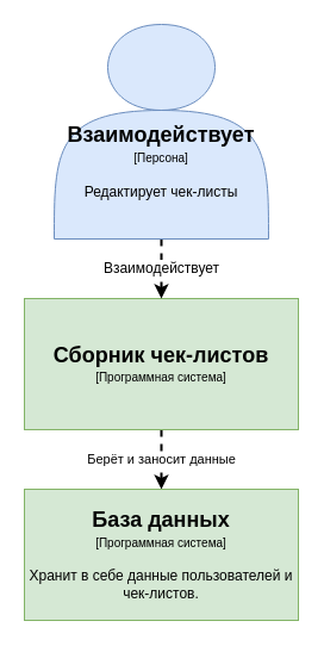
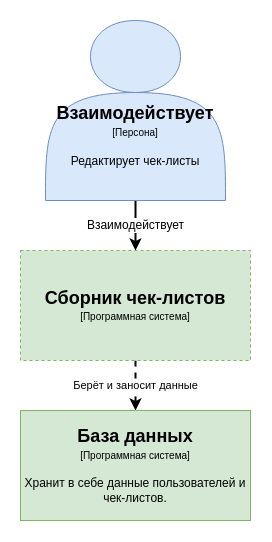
- <mxCell id="4" value="&lt;font style=&quot;font-size: 12px&quot;&gt;Взаимодействует&lt;/font&gt;" style="edgeStyle=orthogonalEdgeStyle;rounded=0;orthogonalLoop=1;jettySize=auto;html=1;exitX=0.5;exitY=1;exitDx=0;exitDy=0;entryX=0.5;entryY=0;entryDx=0;entryDy=0;dashed=1;strokeWidth=2;" edge="1" parent="1" source="5" target="3"><mxGeometry relative="1" as="geometry" /></mxCell>
+ <mxCell id="4" value="&lt;font style=&quot;font-size: 12px&quot;&gt;Взаимодействует&lt;/font&gt;" style="edgeStyle=orthogonalEdgeStyle;rounded=0;orthogonalLoop=1;jettySize=auto;html=1;exitX=0.5;exitY=1;exitDx=0;exitDy=0;entryX=0.5;entryY=0;entryDx=0;entryDy=0;dashed=0;strokeWidth=2;" edge="1" parent="1" source="5" target="3"><mxGeometry relative="1" as="geometry" /></mxCell>
- <mxCell id="3" value="&lt;div&gt;&lt;span style=&quot;font-size: 18px&quot;&gt;&lt;b&gt;Сборник чек-листов&lt;/b&gt;&lt;/span&gt;&lt;/div&gt;&lt;div&gt;&lt;font style=&quot;font-size: 10px&quot;&gt;[&lt;/font&gt;&lt;font style=&quot;font-size: 10px&quot;&gt;&lt;span class=&quot;tlid-translation translation&quot; lang=&quot;ru&quot;&gt;&lt;span title=&quot;&quot; class=&quot;&quot;&gt;Программная система&lt;/span&gt;&lt;/span&gt;]&lt;/font&gt;&lt;/div&gt;" style="rounded=0;whiteSpace=wrap;html=1;fillColor=#d5e8d4;strokeColor=#82b366;" vertex="1" parent="1"><mxGeometry x="20" y="250" width="230" height="110" as="geometry" /></mxCell>
+ <mxCell id="3" value="&lt;div&gt;&lt;span style=&quot;font-size: 18px&quot;&gt;&lt;b&gt;Сборник чек-листов&lt;/b&gt;&lt;/span&gt;&lt;/div&gt;&lt;div&gt;&lt;font style=&quot;font-size: 10px&quot;&gt;[&lt;/font&gt;&lt;font style=&quot;font-size: 10px&quot;&gt;&lt;span class=&quot;tlid-translation translation&quot; lang=&quot;ru&quot;&gt;&lt;span title=&quot;&quot; class=&quot;&quot;&gt;Программная система&lt;/span&gt;&lt;/span&gt;]&lt;/font&gt;&lt;/div&gt;" style="rounded=0;whiteSpace=wrap;html=1;fillColor=#d5e8d4;strokeColor=#82b366;dashed=1;" vertex="1" parent="1"><mxGeometry x="20" y="250" width="230" height="110" as="geometry" /></mxCell>
